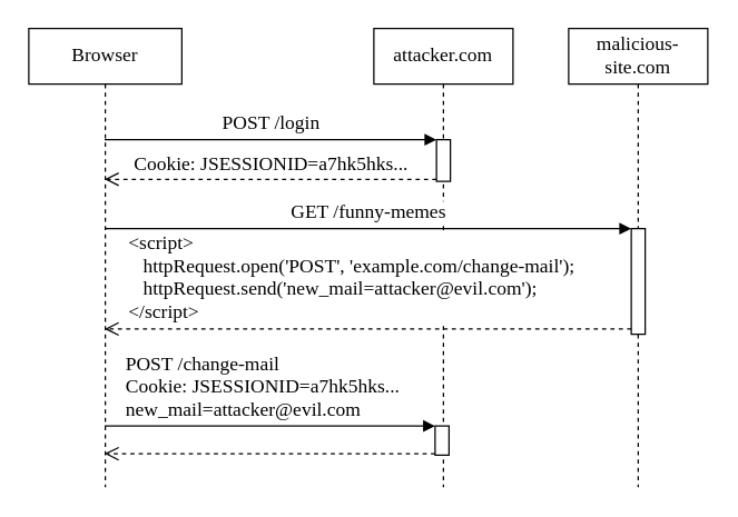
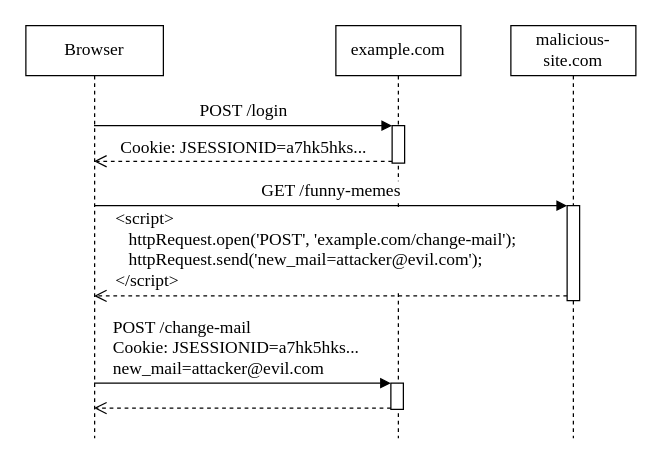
- <mxCell id="3" value="attacker.com" style="shape=umlLifeline;perimeter=lifelinePerimeter;whiteSpace=wrap;html=1;container=1;collapsible=0;recursiveResize=0;outlineConnect=0;fontSize=14;fontFamily=Tahoma;" parent="1" vertex="1"><mxGeometry x="268" y="20" width="100" height="330" as="geometry" /></mxCell>
+ <mxCell id="3" value="example.com" style="shape=umlLifeline;perimeter=lifelinePerimeter;whiteSpace=wrap;html=1;container=1;collapsible=0;recursiveResize=0;outlineConnect=0;fontSize=14;fontFamily=Tahoma;" parent="1" vertex="1"><mxGeometry x="268" y="20" width="100" height="330" as="geometry" /></mxCell>
